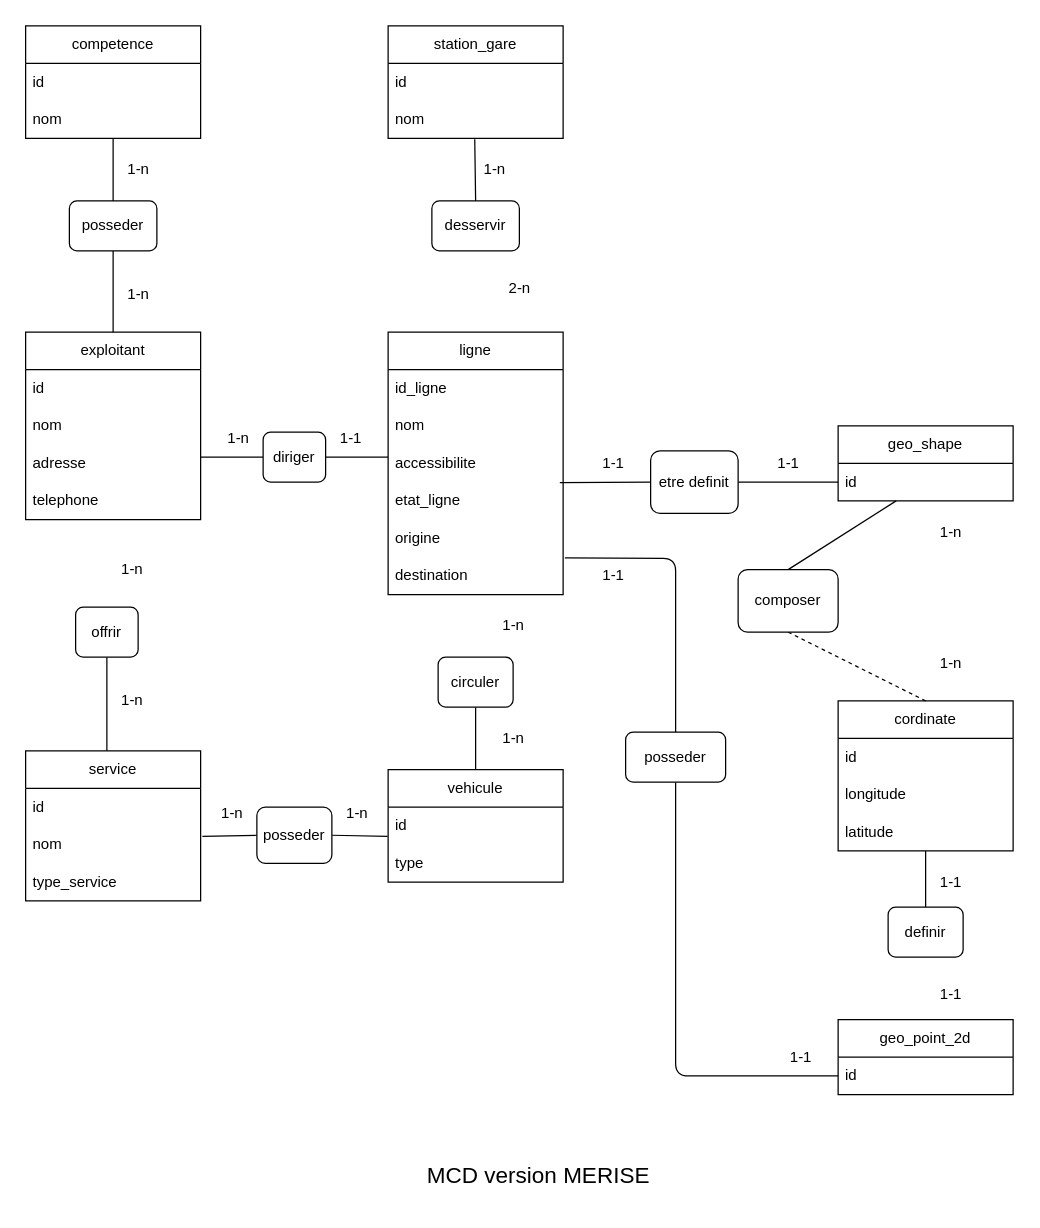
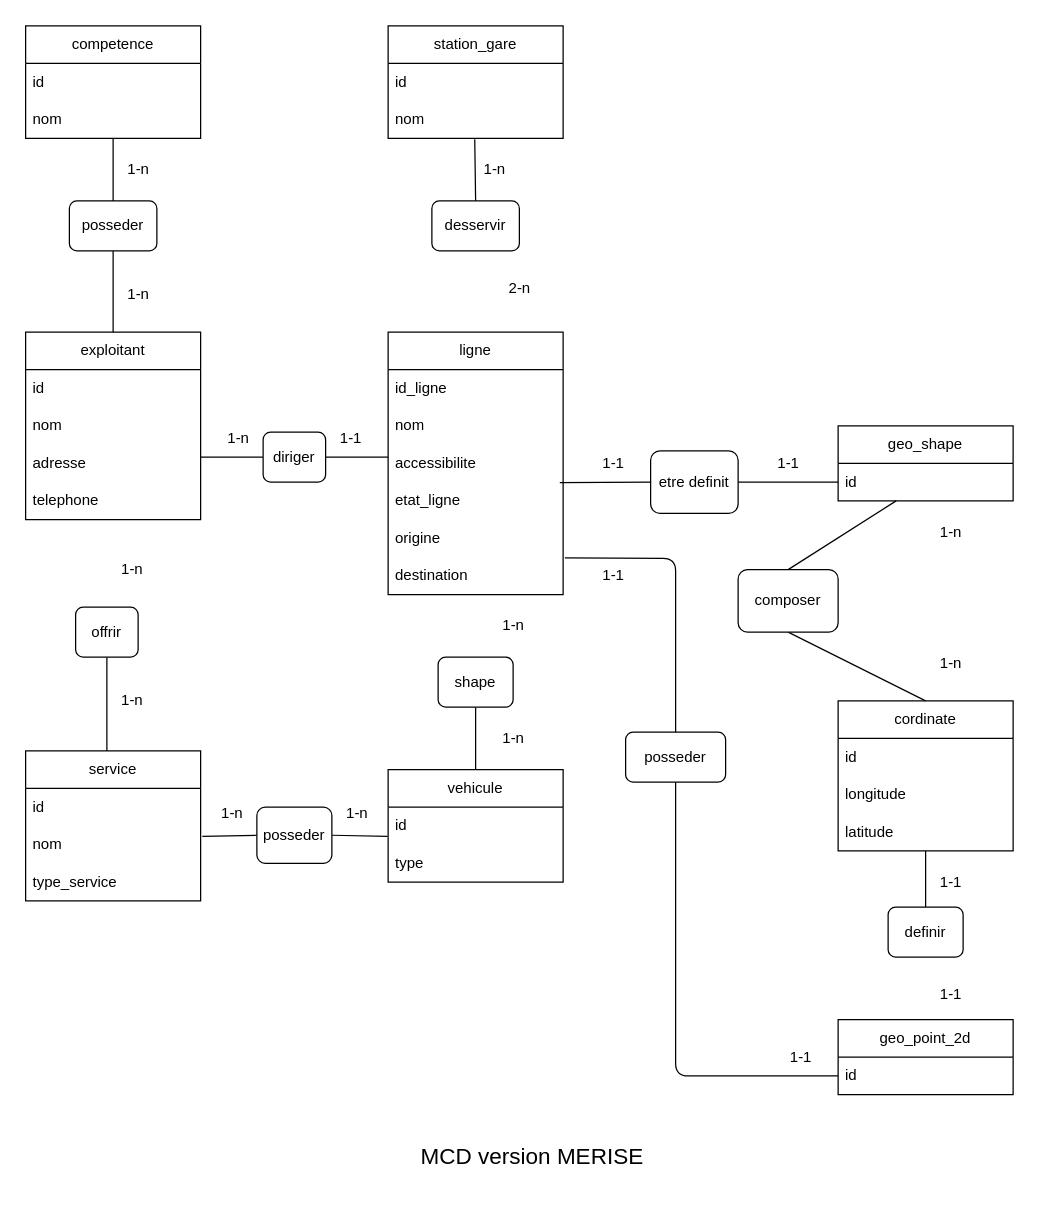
- <mxCell id="51" style="edgeStyle=none;html=1;exitX=0.5;exitY=1;exitDx=0;exitDy=0;entryX=0.5;entryY=0;entryDx=0;entryDy=0;endArrow=none;endFill=0;dashed=1;" parent="1" source="52" target="34" edge="1"><mxGeometry relative="1" as="geometry" /></mxCell>
+ <mxCell id="51" style="edgeStyle=none;html=1;exitX=0.5;exitY=1;exitDx=0;exitDy=0;entryX=0.5;entryY=0;entryDx=0;entryDy=0;endArrow=none;endFill=0;" parent="1" source="52" target="34" edge="1"><mxGeometry relative="1" as="geometry" /></mxCell>
- <mxCell id="31" value="circuler" style="rounded=1;whiteSpace=wrap;html=1;" parent="1" vertex="1"><mxGeometry x="350" y="525" width="60" height="40" as="geometry" /></mxCell>
+ <mxCell id="31" value="shape" style="rounded=1;whiteSpace=wrap;html=1;" parent="1" vertex="1"><mxGeometry x="350" y="525" width="60" height="40" as="geometry" /></mxCell>
- <mxCell id="81" value="&lt;font style=&quot;font-size: 18px;&quot;&gt;MCD version MERISE&lt;/font&gt;" style="text;html=1;align=center;verticalAlign=middle;resizable=0;points=[];autosize=1;strokeColor=none;fillColor=none;" vertex="1" parent="1"><mxGeometry x="330" y="920" width="200" height="40" as="geometry" /></mxCell>
+ <mxCell id="81" value="&lt;font style=&quot;font-size: 18px;&quot;&gt;MCD version MERISE&lt;/font&gt;" style="text;html=1;align=center;verticalAlign=middle;resizable=0;points=[];autosize=1;strokeColor=none;fillColor=none;" vertex="1" parent="1"><mxGeometry x="325" y="905" width="200" height="40" as="geometry" /></mxCell>
